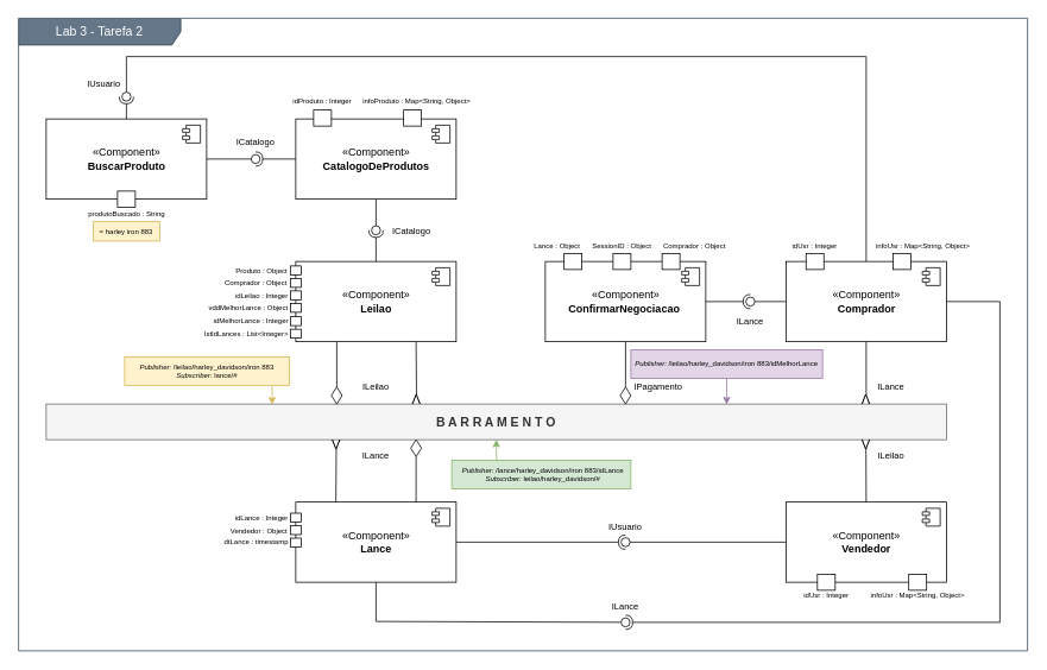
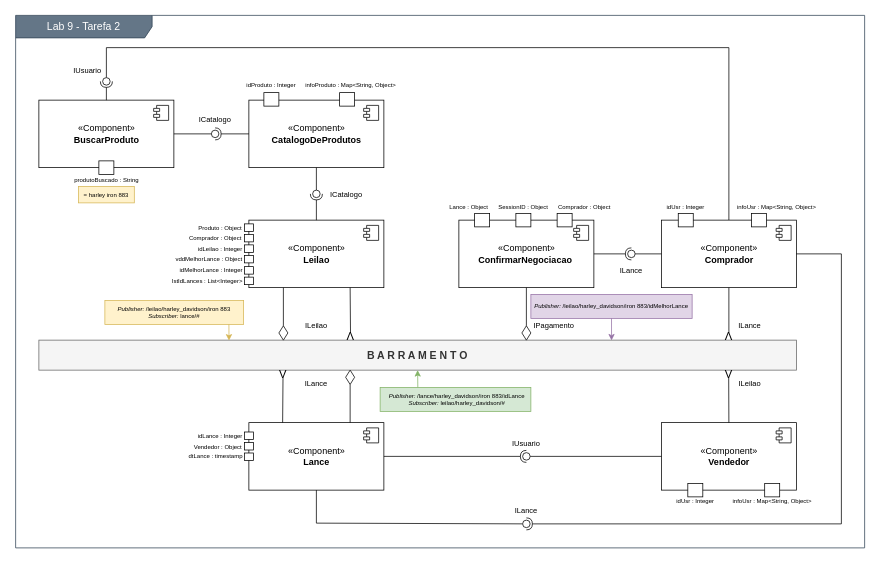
- <mxCell id="115" value="&lt;font style=&quot;font-size: 14px&quot;&gt;Lab 3 - Tarefa 2&lt;/font&gt;" style="shape=umlFrame;whiteSpace=wrap;html=1;labelBackgroundColor=none;fontSize=8;width=182;height=30;fillColor=#647687;strokeColor=#314354;fontColor=#ffffff;" vertex="1" parent="1"><mxGeometry x="20" y="20" width="1132" height="710" as="geometry" /></mxCell>
+ <mxCell id="115" value="&lt;font style=&quot;font-size: 14px&quot;&gt;Lab 9 - Tarefa 2&lt;/font&gt;" style="shape=umlFrame;whiteSpace=wrap;html=1;labelBackgroundColor=none;fontSize=8;width=182;height=30;fillColor=#647687;strokeColor=#314354;fontColor=#ffffff;" vertex="1" parent="1"><mxGeometry x="20" y="20" width="1132" height="710" as="geometry" /></mxCell>
